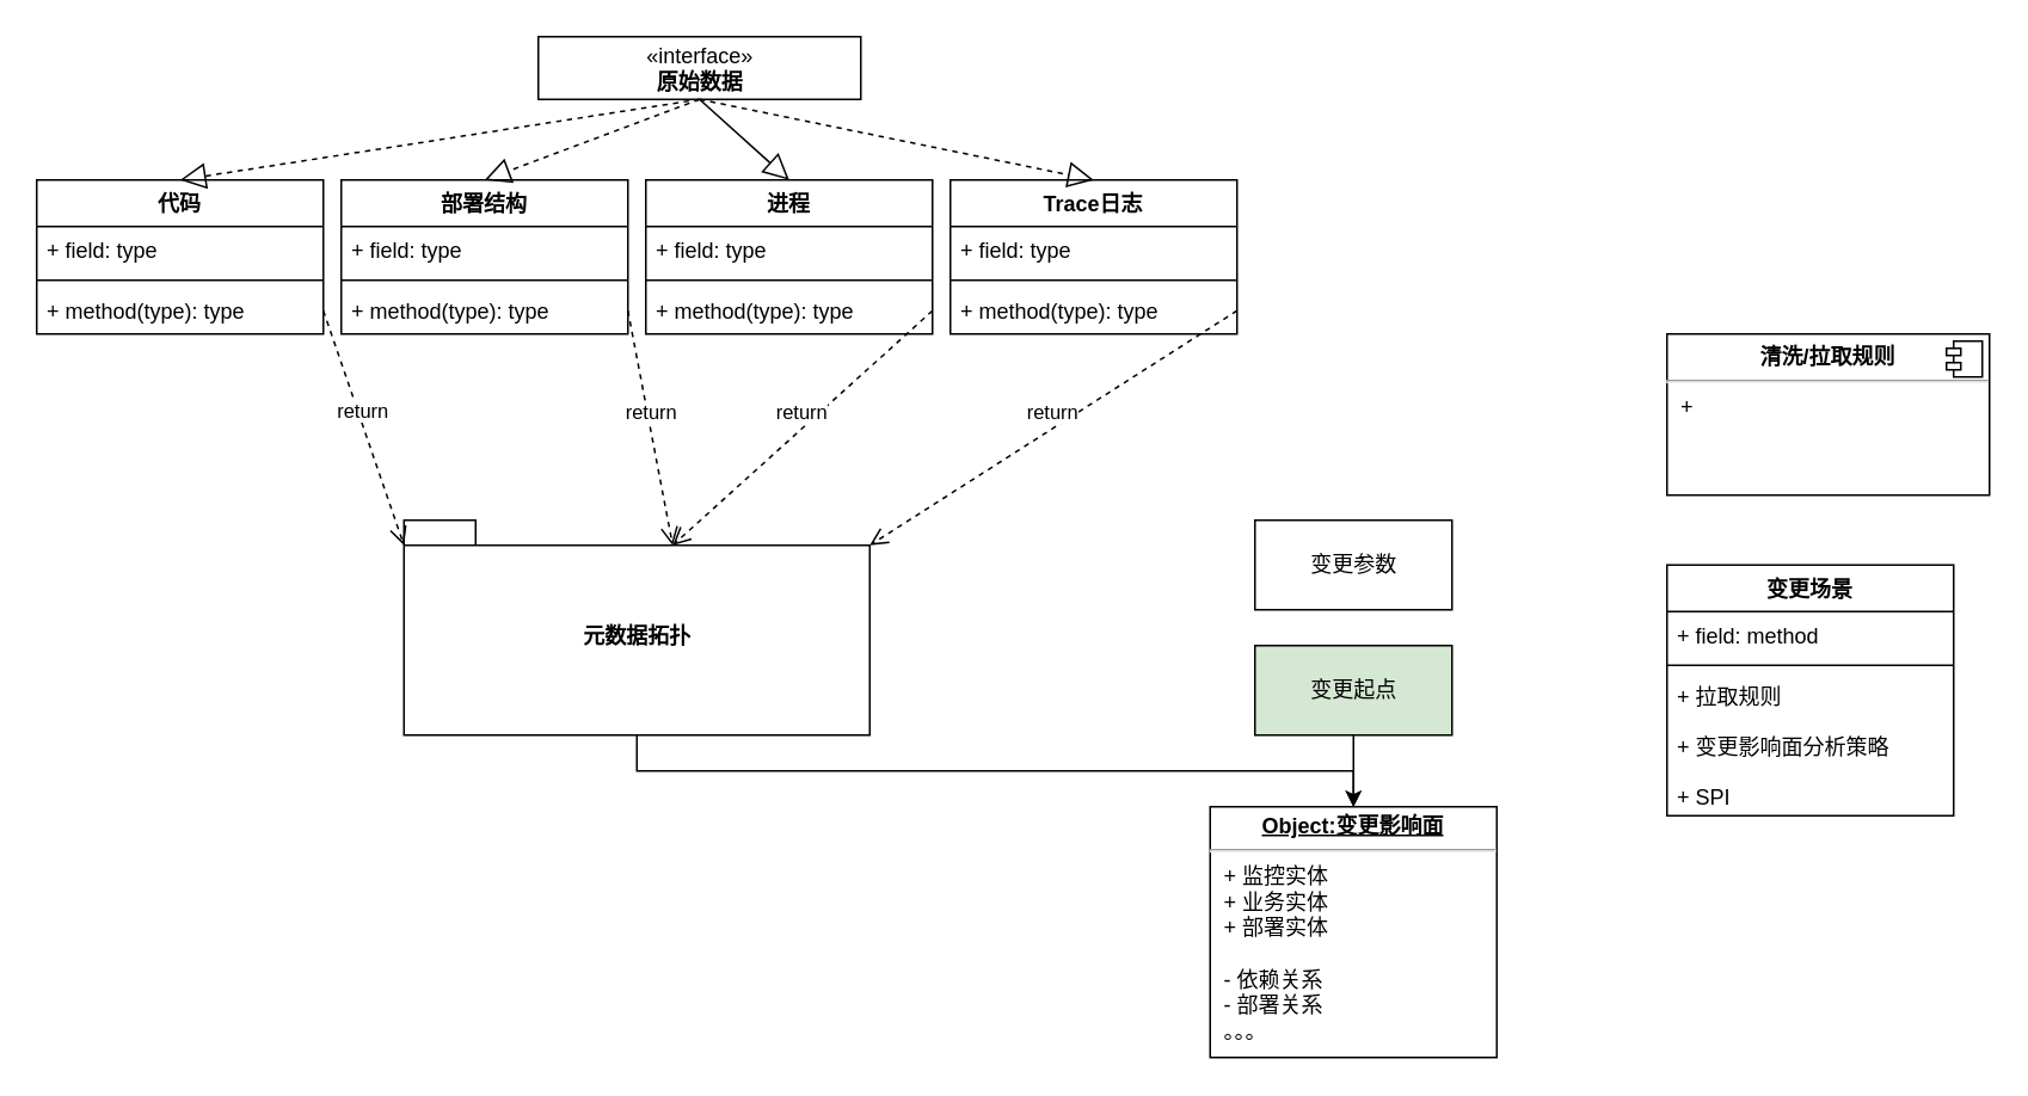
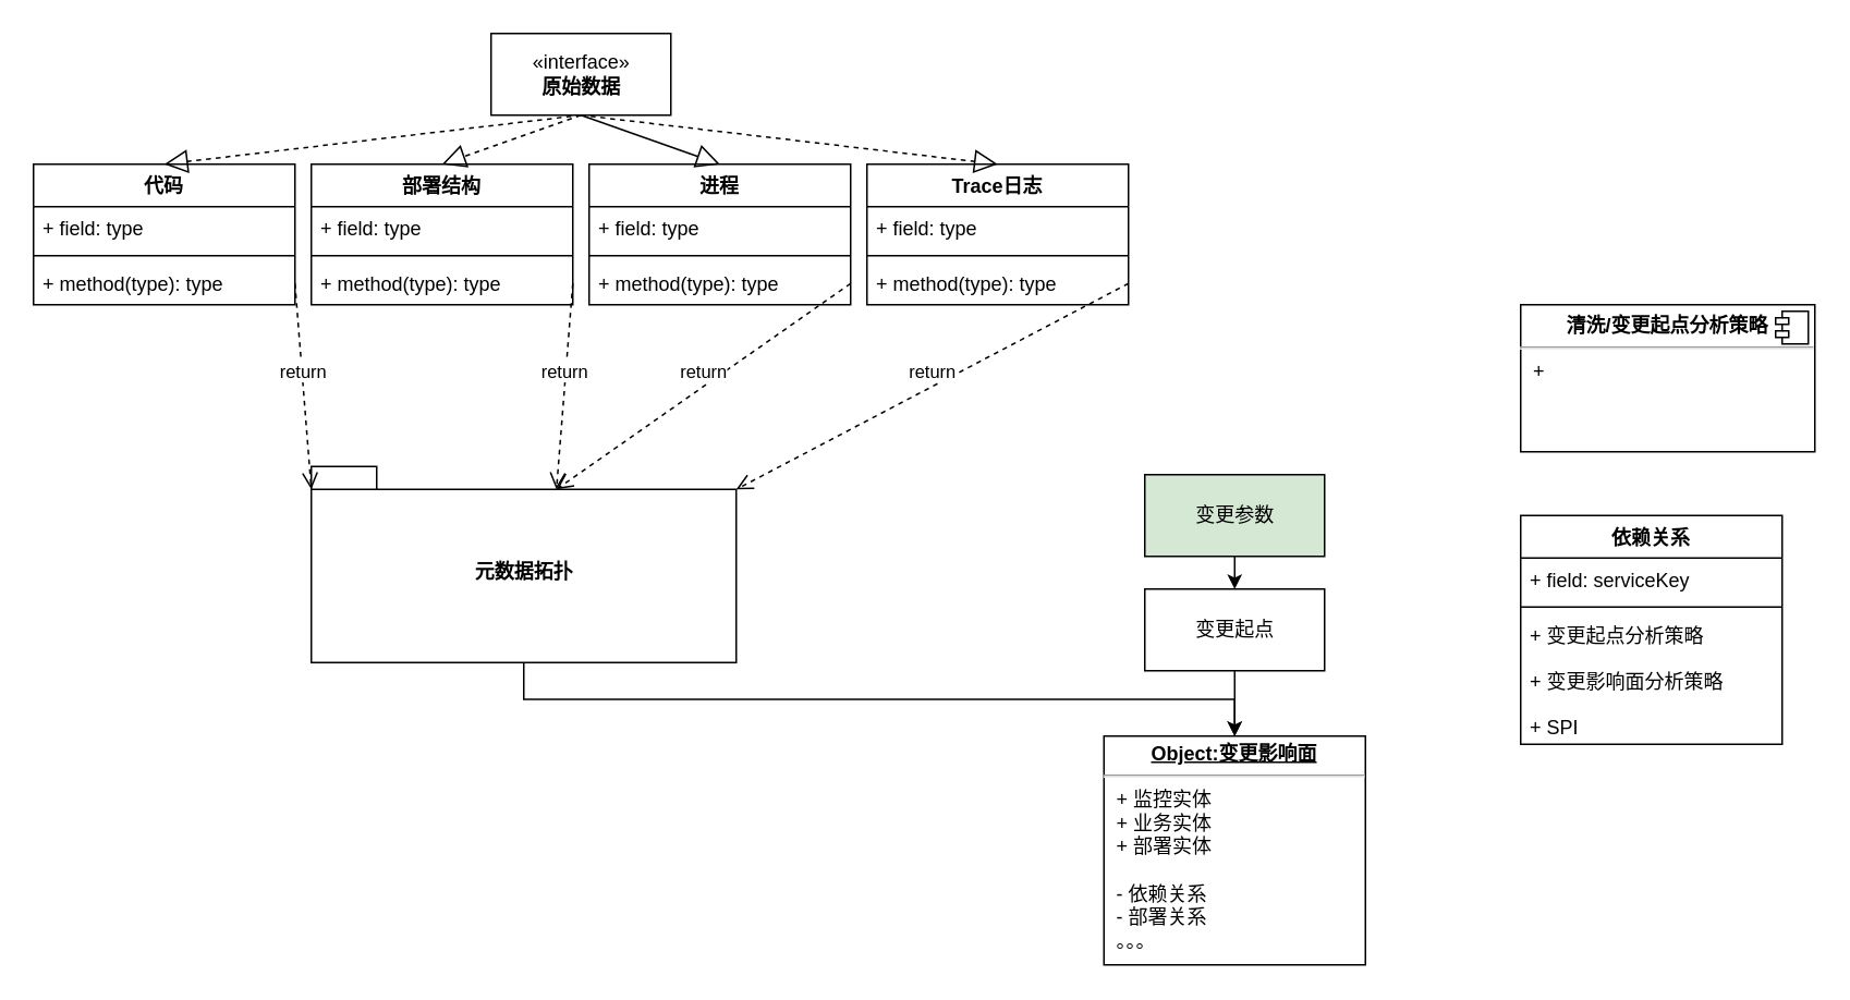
- <mxCell id="2" value="«interface»&lt;br&gt;&lt;b&gt;原始数据&lt;/b&gt;" style="html=1;" vertex="1" parent="1"><mxGeometry x="300" y="20" width="180" height="35" as="geometry" /></mxCell>
+ <mxCell id="2" value="«interface»&lt;br&gt;&lt;b&gt;原始数据&lt;/b&gt;" style="html=1;" vertex="1" parent="1"><mxGeometry x="300" y="20" width="110" height="50" as="geometry" /></mxCell>
- <mxCell id="35" value="&lt;p style=&quot;margin: 0px ; margin-top: 6px ; text-align: center&quot;&gt;&lt;b&gt;清洗/拉取规则&lt;/b&gt;&lt;/p&gt;&lt;hr&gt;&lt;p style=&quot;margin: 0px ; margin-left: 8px&quot;&gt;+&amp;nbsp;&lt;/p&gt;" style="align=left;overflow=fill;html=1;dropTarget=0;" vertex="1" parent="1"><mxGeometry x="930" y="186" width="180" height="90" as="geometry" /></mxCell>
+ <mxCell id="35" value="&lt;p style=&quot;margin: 0px ; margin-top: 6px ; text-align: center&quot;&gt;&lt;b&gt;清洗/变更起点分析策略&lt;/b&gt;&lt;/p&gt;&lt;hr&gt;&lt;p style=&quot;margin: 0px ; margin-left: 8px&quot;&gt;+&amp;nbsp;&lt;/p&gt;" style="align=left;overflow=fill;html=1;dropTarget=0;" vertex="1" parent="1"><mxGeometry x="930" y="186" width="180" height="90" as="geometry" /></mxCell>
- <mxCell id="34" value="变更参数" style="html=1;" vertex="1" parent="1"><mxGeometry x="700" y="290" width="110" height="50" as="geometry" /></mxCell>
+ <mxCell id="34" value="变更参数" style="html=1;fillColor=#d5e8d4;" vertex="1" parent="1"><mxGeometry x="700" y="290" width="110" height="50" as="geometry" /></mxCell>
- <mxCell id="29" value="变更场景" style="swimlane;fontStyle=1;align=center;verticalAlign=top;childLayout=stackLayout;horizontal=1;startSize=26;horizontalStack=0;resizeParent=1;resizeParentMax=0;resizeLast=0;collapsible=1;marginBottom=0;" vertex="1" parent="1"><mxGeometry x="930" y="315" width="160" height="140" as="geometry" /></mxCell>
+ <mxCell id="29" value="依赖关系" style="swimlane;fontStyle=1;align=center;verticalAlign=top;childLayout=stackLayout;horizontal=1;startSize=26;horizontalStack=0;resizeParent=1;resizeParentMax=0;resizeLast=0;collapsible=1;marginBottom=0;" vertex="1" parent="1"><mxGeometry x="930" y="315" width="160" height="140" as="geometry" /></mxCell>
+ <mxCell id="33" style="edgeStyle=orthogonalEdgeStyle;rounded=0;orthogonalLoop=1;jettySize=auto;html=1;exitX=0.5;exitY=1;exitDx=0;exitDy=0;entryX=0.5;entryY=0;entryDx=0;entryDy=0;" edge="1" parent="1" source="34" target="38"><mxGeometry relative="1" as="geometry" /></mxCell>
- <mxCell id="24" value="元数据拓扑" style="shape=folder;fontStyle=1;spacingTop=10;tabWidth=40;tabHeight=14;tabPosition=left;html=1;" vertex="1" parent="1"><mxGeometry x="225" y="290" width="260" height="120" as="geometry" /></mxCell>
+ <mxCell id="24" value="元数据拓扑" style="shape=folder;fontStyle=1;spacingTop=10;tabWidth=40;tabHeight=14;tabPosition=left;html=1;" vertex="1" parent="1"><mxGeometry x="190" y="285" width="260" height="120" as="geometry" /></mxCell>
- <mxCell id="30" value="+ field: method" style="text;strokeColor=none;fillColor=none;align=left;verticalAlign=top;spacingLeft=4;spacingRight=4;overflow=hidden;rotatable=0;points=[[0,0.5],[1,0.5]];portConstraint=eastwest;" vertex="1" parent="29"><mxGeometry y="26" width="160" height="26" as="geometry" /></mxCell>
+ <mxCell id="30" value="+ field: serviceKey" style="text;strokeColor=none;fillColor=none;align=left;verticalAlign=top;spacingLeft=4;spacingRight=4;overflow=hidden;rotatable=0;points=[[0,0.5],[1,0.5]];portConstraint=eastwest;" vertex="1" parent="29"><mxGeometry y="26" width="160" height="26" as="geometry" /></mxCell>
- <mxCell id="38" value="变更起点" style="html=1;fillColor=#d5e8d4;" vertex="1" parent="1"><mxGeometry x="700" y="360" width="110" height="50" as="geometry" /></mxCell>
+ <mxCell id="38" value="变更起点" style="html=1;" vertex="1" parent="1"><mxGeometry x="700" y="360" width="110" height="50" as="geometry" /></mxCell>
- <mxCell id="32" value="+ 拉取规则&#10;&#10;+ 变更影响面分析策略&#10;&#10;+ SPI" style="text;strokeColor=none;fillColor=none;align=left;verticalAlign=top;spacingLeft=4;spacingRight=4;overflow=hidden;rotatable=0;points=[[0,0.5],[1,0.5]];portConstraint=eastwest;" vertex="1" parent="29"><mxGeometry y="60" width="160" height="80" as="geometry" /></mxCell>
+ <mxCell id="32" value="+ 变更起点分析策略&#10;&#10;+ 变更影响面分析策略&#10;&#10;+ SPI" style="text;strokeColor=none;fillColor=none;align=left;verticalAlign=top;spacingLeft=4;spacingRight=4;overflow=hidden;rotatable=0;points=[[0,0.5],[1,0.5]];portConstraint=eastwest;" vertex="1" parent="29"><mxGeometry y="60" width="160" height="80" as="geometry" /></mxCell>
